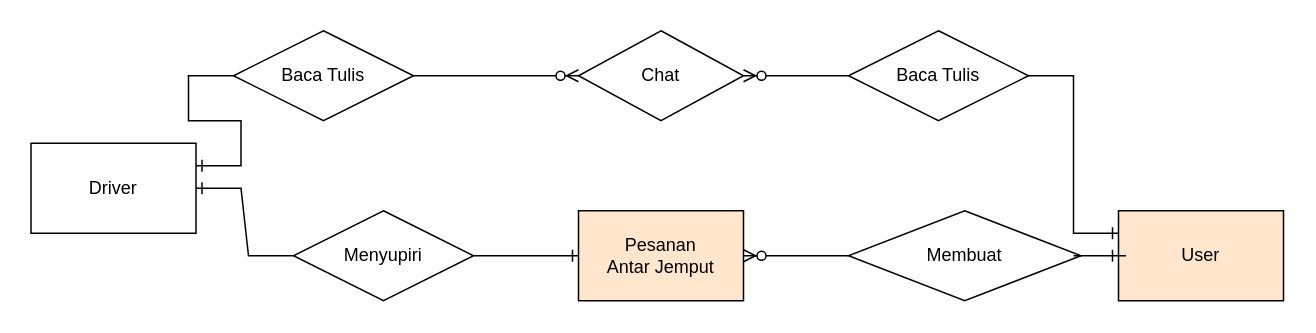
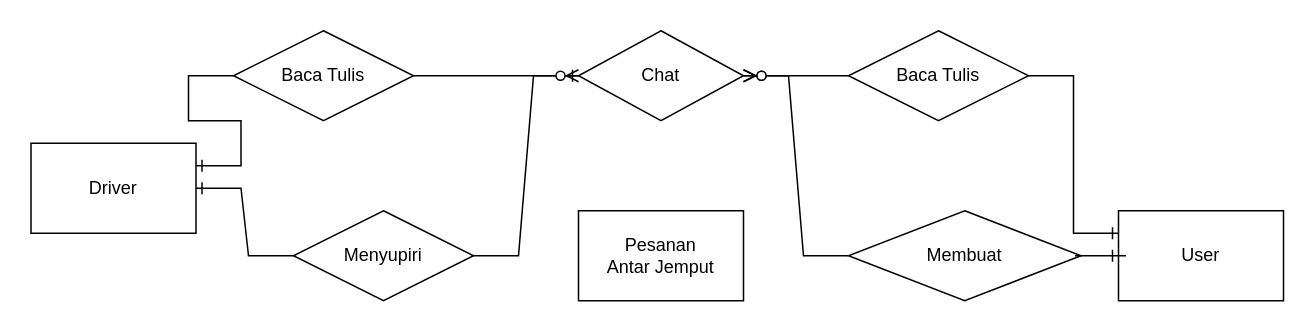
- <mxCell id="9" value="" style="edgeStyle=entityRelationEdgeStyle;fontSize=12;html=1;endArrow=ERone;endFill=1;rounded=0;entryX=0;entryY=0.5;entryDx=0;entryDy=0;exitX=1;exitY=0.5;exitDx=0;exitDy=0;" parent="1" source="8" target="4" edge="1"><mxGeometry width="100" height="100" relative="1" as="geometry"><mxPoint x="415" y="260" as="sourcePoint" /><mxPoint x="515" y="160" as="targetPoint" /></mxGeometry></mxCell>
+ <mxCell id="9" value="" style="edgeStyle=entityRelationEdgeStyle;fontSize=12;html=1;endArrow=ERone;endFill=1;rounded=0;exitX=1;exitY=0.5;exitDx=0;exitDy=0;" parent="1" source="8" target="11" edge="1"><mxGeometry width="100" height="100" relative="1" as="geometry"><mxPoint x="415" y="260" as="sourcePoint" /><mxPoint x="515" y="160" as="targetPoint" /></mxGeometry></mxCell>
- <mxCell id="4" value="&lt;div&gt;Pesanan&lt;br&gt;&lt;/div&gt;&lt;div&gt;Antar Jemput&lt;/div&gt;" style="whiteSpace=wrap;html=1;align=center;fillColor=#ffe6cc;" parent="1" vertex="1"><mxGeometry x="385" y="140" width="110" height="60" as="geometry" /></mxCell>
+ <mxCell id="4" value="&lt;div&gt;Pesanan&lt;br&gt;&lt;/div&gt;&lt;div&gt;Antar Jemput&lt;/div&gt;" style="whiteSpace=wrap;html=1;align=center;" parent="1" vertex="1"><mxGeometry x="385" y="140" width="110" height="60" as="geometry" /></mxCell>
- <mxCell id="7" value="" style="edgeStyle=entityRelationEdgeStyle;fontSize=12;html=1;endArrow=ERzeroToMany;endFill=1;rounded=0;exitX=0;exitY=0.5;exitDx=0;exitDy=0;entryX=1;entryY=0.5;entryDx=0;entryDy=0;" parent="1" source="5" target="4" edge="1"><mxGeometry width="100" height="100" relative="1" as="geometry"><mxPoint x="415" y="260" as="sourcePoint" /><mxPoint x="515" y="160" as="targetPoint" /></mxGeometry></mxCell>
+ <mxCell id="7" value="" style="edgeStyle=entityRelationEdgeStyle;fontSize=12;html=1;endArrow=ERzeroToMany;endFill=1;rounded=0;exitX=0;exitY=0.5;exitDx=0;exitDy=0;" parent="1" source="5" target="11" edge="1"><mxGeometry width="100" height="100" relative="1" as="geometry"><mxPoint x="415" y="260" as="sourcePoint" /><mxPoint x="515" y="160" as="targetPoint" /></mxGeometry></mxCell>
- <mxCell id="6" value="" style="edgeStyle=entityRelationEdgeStyle;fontSize=12;html=1;endArrow=ERone;endFill=1;rounded=0;entryX=0;entryY=0.5;entryDx=0;entryDy=0;exitX=1;exitY=0.5;exitDx=0;exitDy=0;" parent="1" source="5" target="3" edge="1"><mxGeometry width="100" height="100" relative="1" as="geometry"><mxPoint x="415" y="260" as="sourcePoint" /><mxPoint x="515" y="160" as="targetPoint" /></mxGeometry></mxCell>
+ <mxCell id="6" value="" style="edgeStyle=entityRelationEdgeStyle;fontSize=12;html=1;endArrow=ERone;endFill=1;rounded=0;entryX=0;entryY=0.5;entryDx=0;entryDy=0;exitX=1;exitY=0.5;exitDx=0;exitDy=0;dashed=1;" parent="1" source="5" target="3" edge="1"><mxGeometry width="100" height="100" relative="1" as="geometry"><mxPoint x="415" y="260" as="sourcePoint" /><mxPoint x="515" y="160" as="targetPoint" /></mxGeometry></mxCell>
- <mxCell id="3" value="User" style="whiteSpace=wrap;html=1;align=center;fillColor=#ffe6cc;" parent="1" vertex="1"><mxGeometry x="745" y="140" width="110" height="60" as="geometry" /></mxCell>
+ <mxCell id="3" value="User" style="whiteSpace=wrap;html=1;align=center;" parent="1" vertex="1"><mxGeometry x="745" y="140" width="110" height="60" as="geometry" /></mxCell>
